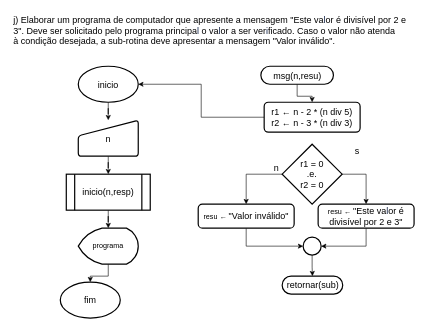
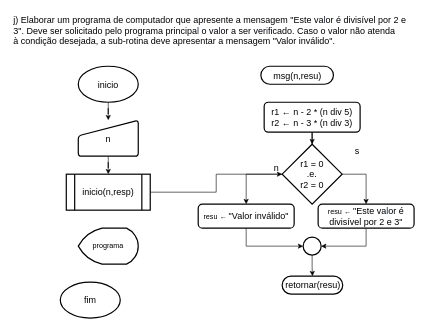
- <mxCell id="6" value="" style="edgeStyle=orthogonalEdgeStyle;rounded=0;orthogonalLoop=1;jettySize=auto;html=1;fontSize=15;" edge="1" parent="1" source="7" target="17"><mxGeometry relative="1" as="geometry" /></mxCell>
+ <mxCell id="6" value="" style="edgeStyle=orthogonalEdgeStyle;rounded=0;orthogonalLoop=1;jettySize=auto;html=1;fontSize=15;" edge="1" parent="1" source="7" target="10"><mxGeometry relative="1" as="geometry" /></mxCell>
- <mxCell id="3" value="" style="edgeStyle=orthogonalEdgeStyle;rounded=0;orthogonalLoop=1;jettySize=auto;html=1;fontSize=15;" edge="1" parent="1" source="4" target="7"><mxGeometry relative="1" as="geometry" /></mxCell>
- <mxCell id="20" value="" style="edgeStyle=orthogonalEdgeStyle;rounded=0;orthogonalLoop=1;jettySize=auto;html=1;" edge="1" parent="1" source="21" target="27"><mxGeometry relative="1" as="geometry" /></mxCell>
+ <mxCell id="20" value="" style="edgeStyle=orthogonalEdgeStyle;rounded=0;orthogonalLoop=1;jettySize=auto;html=1;" edge="1" parent="1" source="21" target="10"><mxGeometry relative="1" as="geometry" /></mxCell>
- <mxCell id="26" value="" style="edgeStyle=orthogonalEdgeStyle;rounded=0;orthogonalLoop=1;jettySize=auto;html=1;" edge="1" parent="1" source="27" target="15"><mxGeometry relative="1" as="geometry" /></mxCell>
- <mxCell id="5" value="retornar(sub)" style="html=1;dashed=0;whitespace=wrap;shape=mxgraph.dfd.start;fontSize=15;strokeWidth=2;" vertex="1" parent="1"><mxGeometry x="470" y="460" width="101" height="30" as="geometry" /></mxCell>
+ <mxCell id="5" value="retornar(resu)" style="html=1;dashed=0;whitespace=wrap;shape=mxgraph.dfd.start;fontSize=15;strokeWidth=2;" vertex="1" parent="1"><mxGeometry x="470" y="460" width="101" height="30" as="geometry" /></mxCell>
